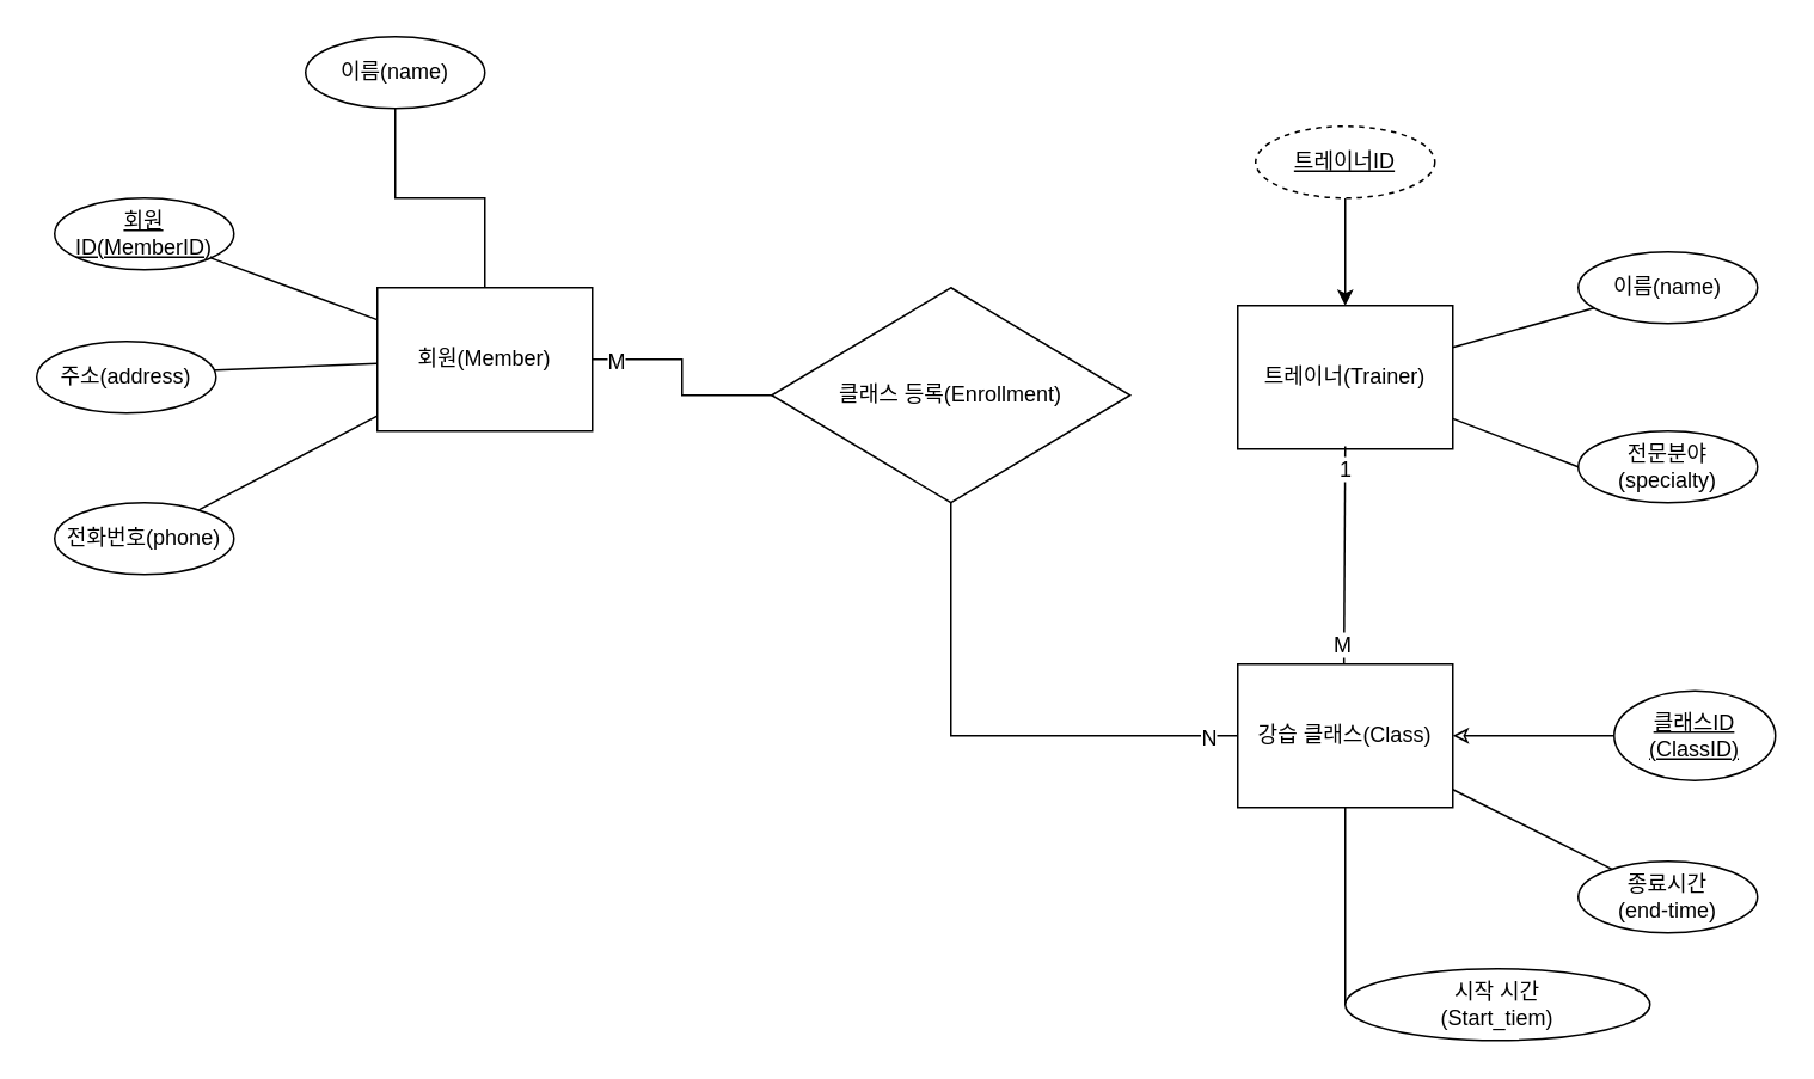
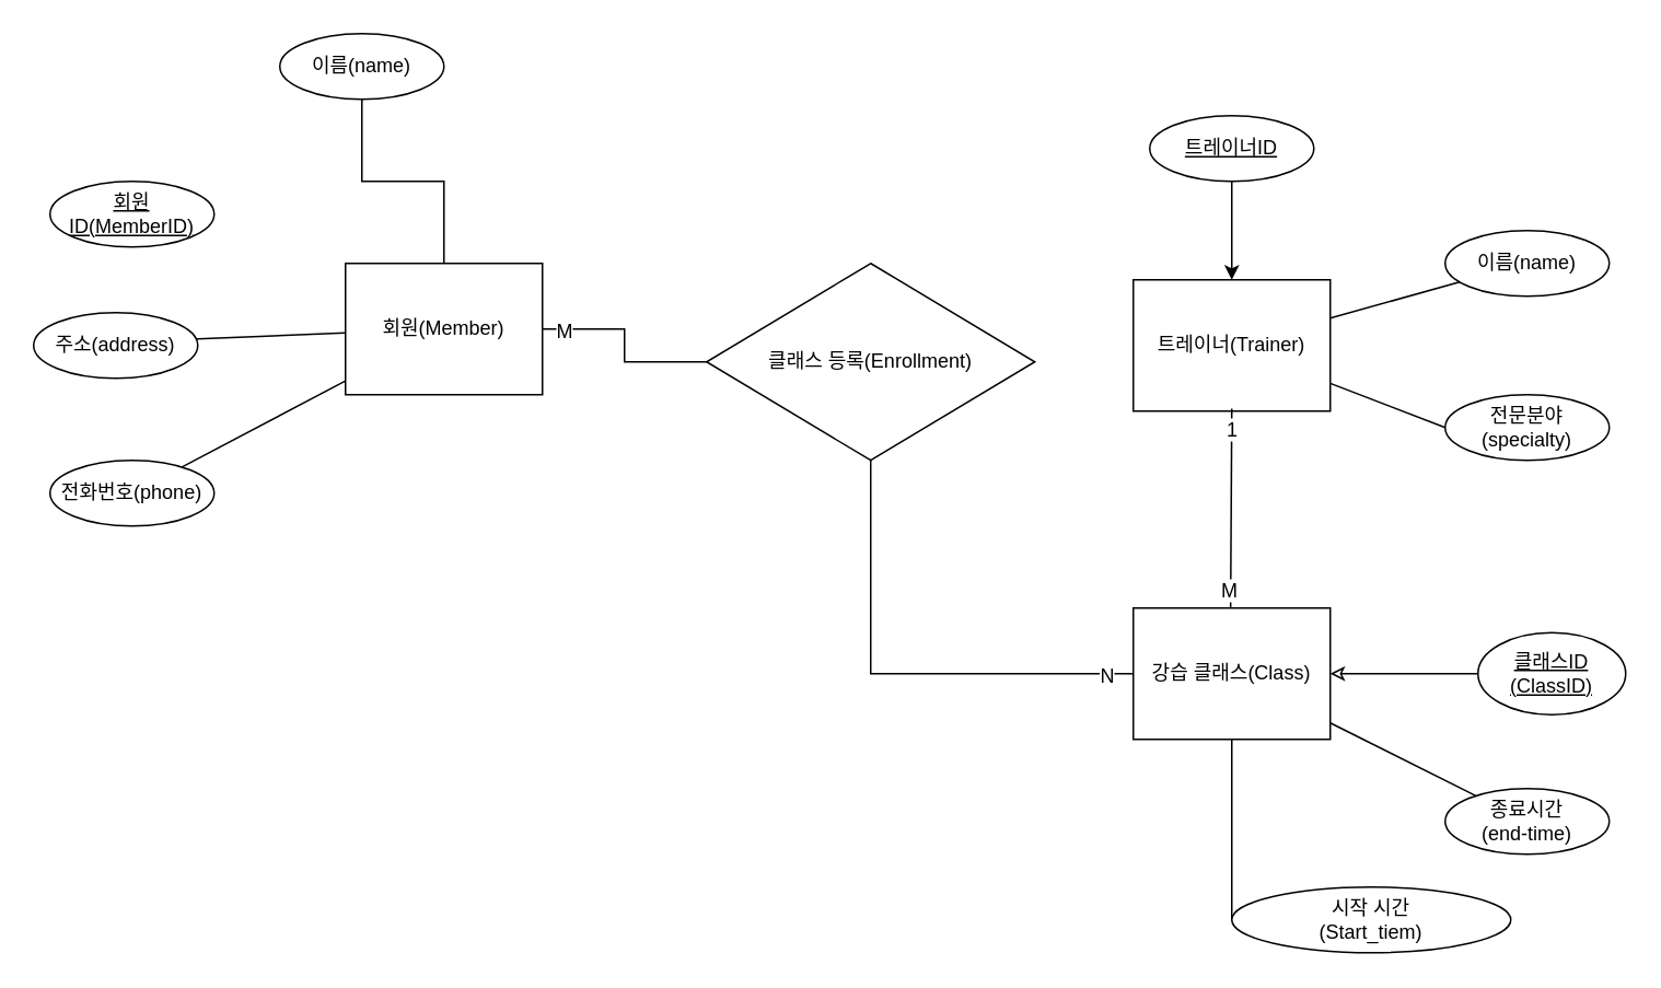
- <mxCell id="32" value="&lt;u&gt;트레이너ID&lt;/u&gt;" style="ellipse;whiteSpace=wrap;html=1;align=center;dashed=1;" vertex="1" parent="1"><mxGeometry x="700" y="70" width="100" height="40" as="geometry" /></mxCell>
+ <mxCell id="32" value="&lt;u&gt;트레이너ID&lt;/u&gt;" style="ellipse;whiteSpace=wrap;html=1;align=center;" vertex="1" parent="1"><mxGeometry x="700" y="70" width="100" height="40" as="geometry" /></mxCell>
- <mxCell id="5" value="" style="rounded=0;orthogonalLoop=1;jettySize=auto;html=1;endArrow=none;endFill=0;" edge="1" parent="1" source="6" target="4"><mxGeometry relative="1" as="geometry" /></mxCell>
